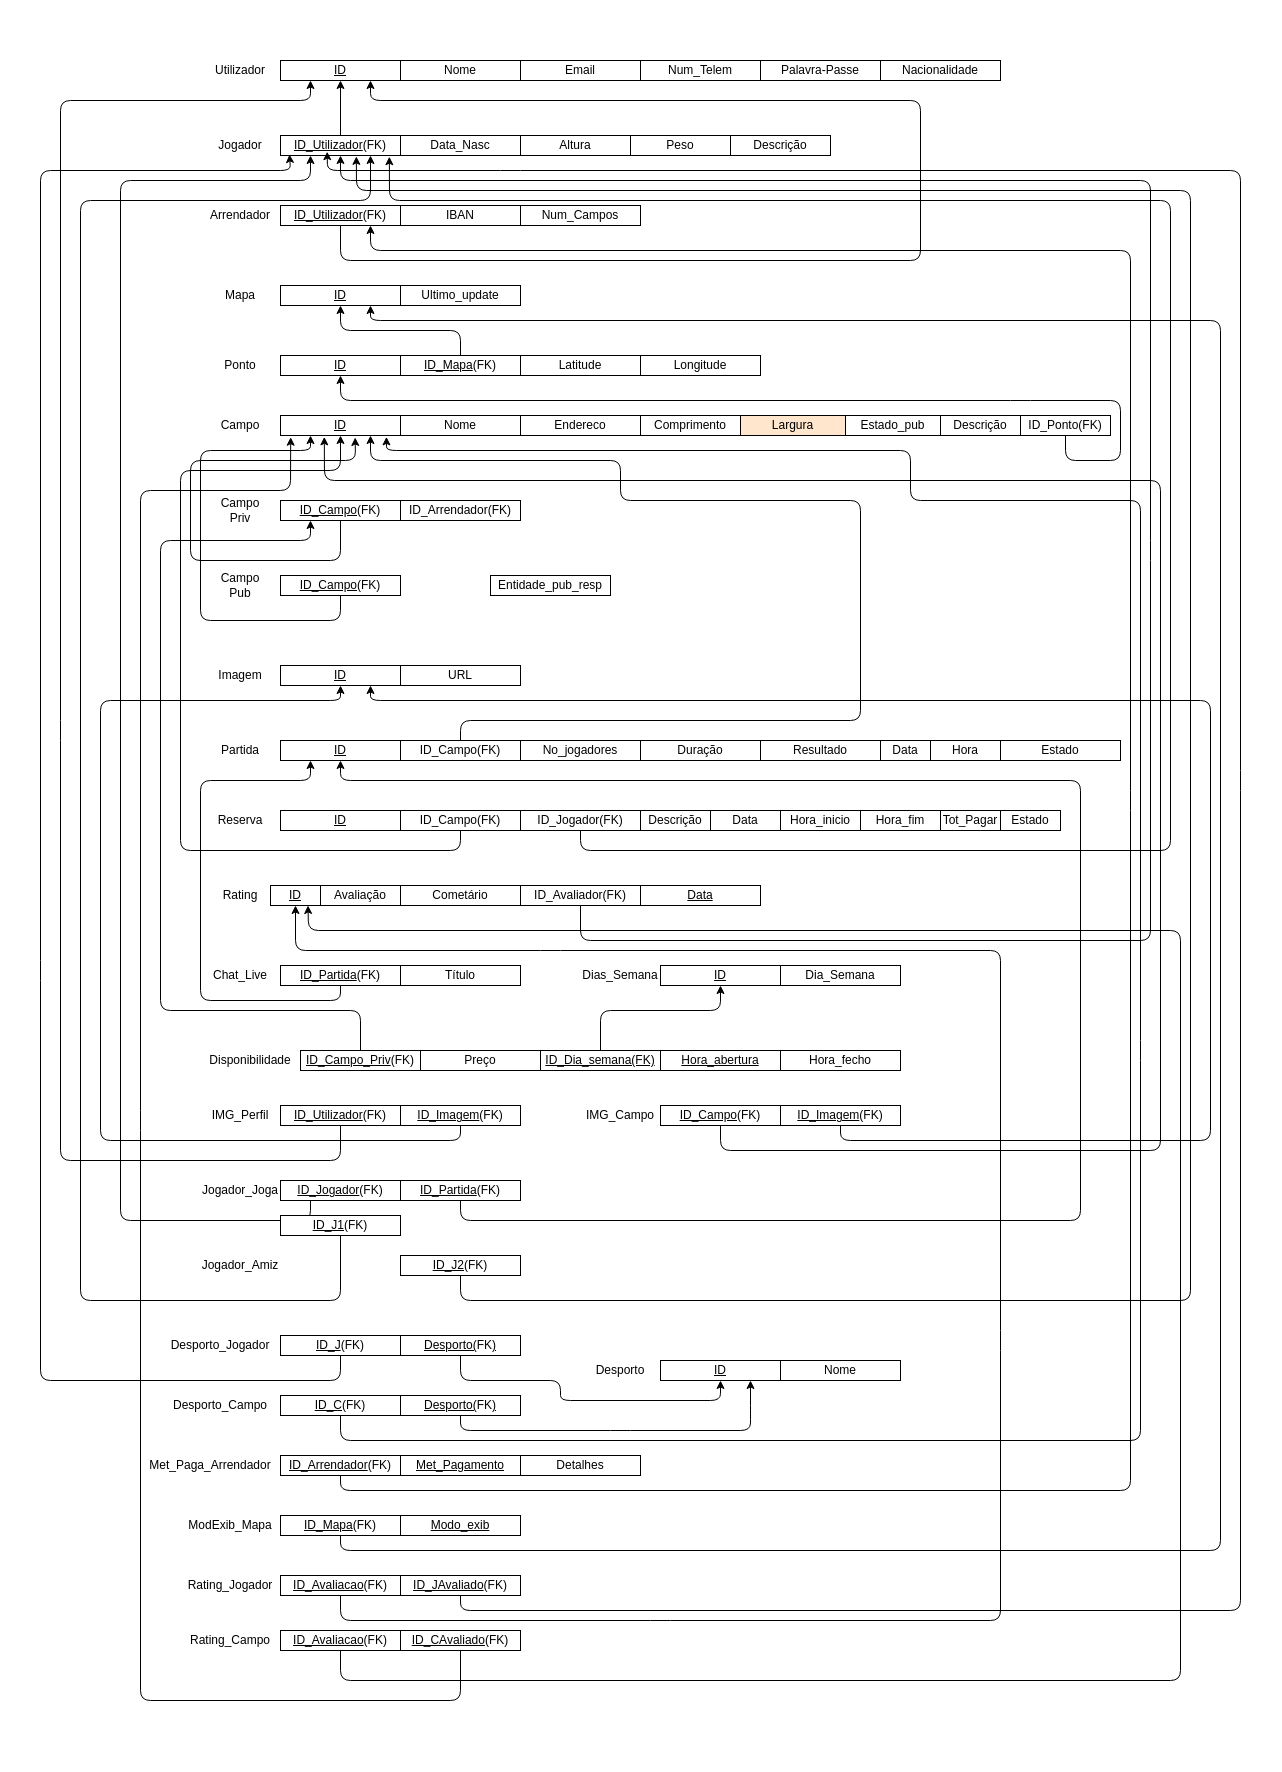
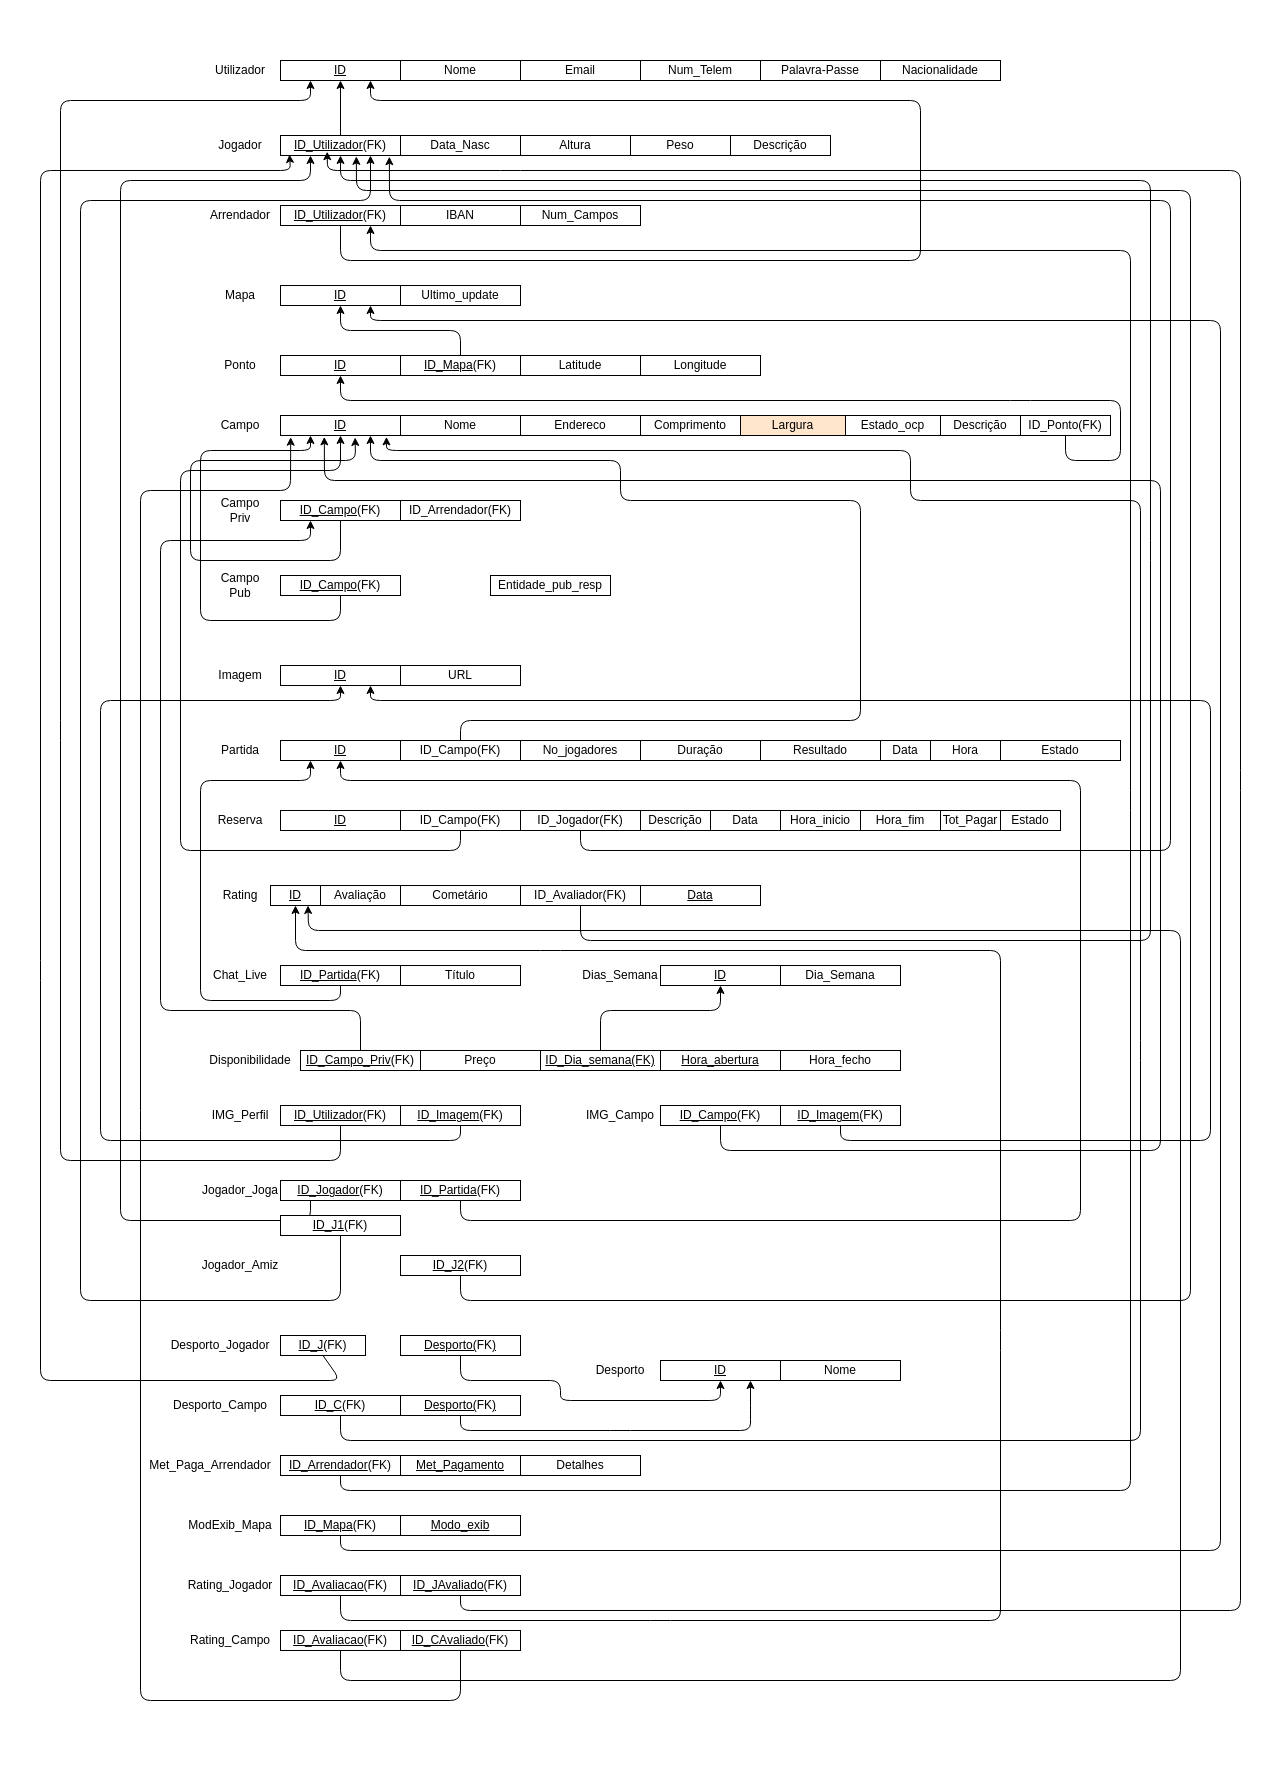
- <mxCell id="73" value="Estado_pub" style="rounded=0;whiteSpace=wrap;html=1;" parent="1" vertex="1"><mxGeometry x="845" y="415" width="95" height="20" as="geometry" /></mxCell>
+ <mxCell id="73" value="Estado_ocp" style="rounded=0;whiteSpace=wrap;html=1;" parent="1" vertex="1"><mxGeometry x="845" y="415" width="95" height="20" as="geometry" /></mxCell>
- <mxCell id="92" value="&lt;u&gt;ID_J&lt;/u&gt;(FK)" style="rounded=0;whiteSpace=wrap;html=1;" parent="1" vertex="1"><mxGeometry x="280" y="1335" width="120" height="20" as="geometry" /></mxCell>
+ <mxCell id="92" value="&lt;u&gt;ID_J&lt;/u&gt;(FK)" style="rounded=0;whiteSpace=wrap;html=1;" parent="1" vertex="1"><mxGeometry x="280" y="1335" width="85" height="20" as="geometry" /></mxCell>
